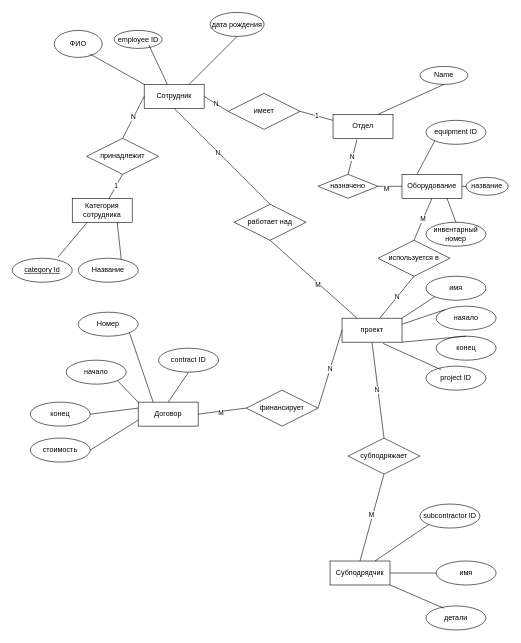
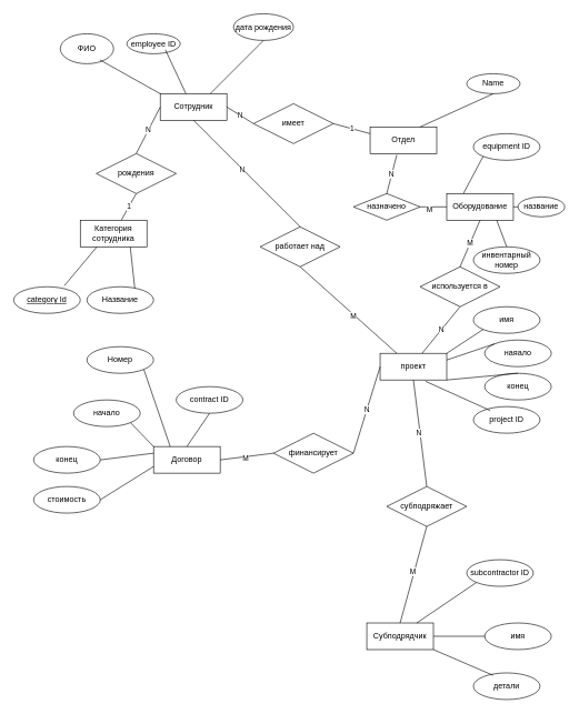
- <mxCell id="56" value="принадлежит" style="shape=rhombus;perimeter=rhombusPerimeter;whiteSpace=wrap;html=1;align=center;" vertex="1" parent="1"><mxGeometry x="144" y="230" width="120" height="60" as="geometry" /></mxCell>
+ <mxCell id="56" value="рождения" style="shape=rhombus;perimeter=rhombusPerimeter;whiteSpace=wrap;html=1;align=center;" vertex="1" parent="1"><mxGeometry x="144" y="230" width="120" height="60" as="geometry" /></mxCell>
